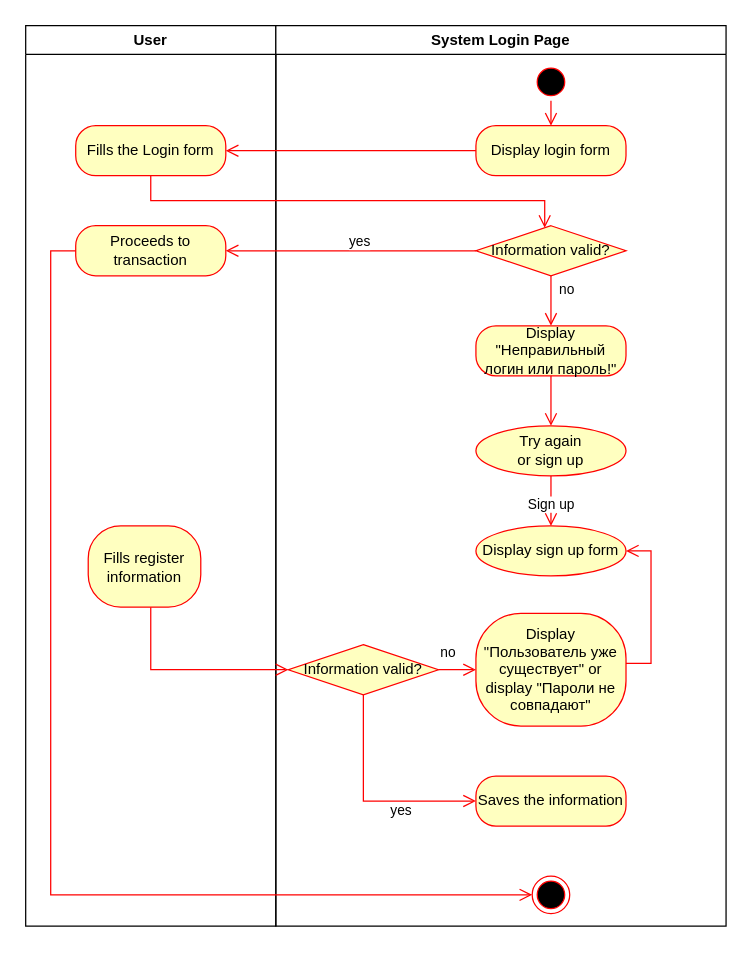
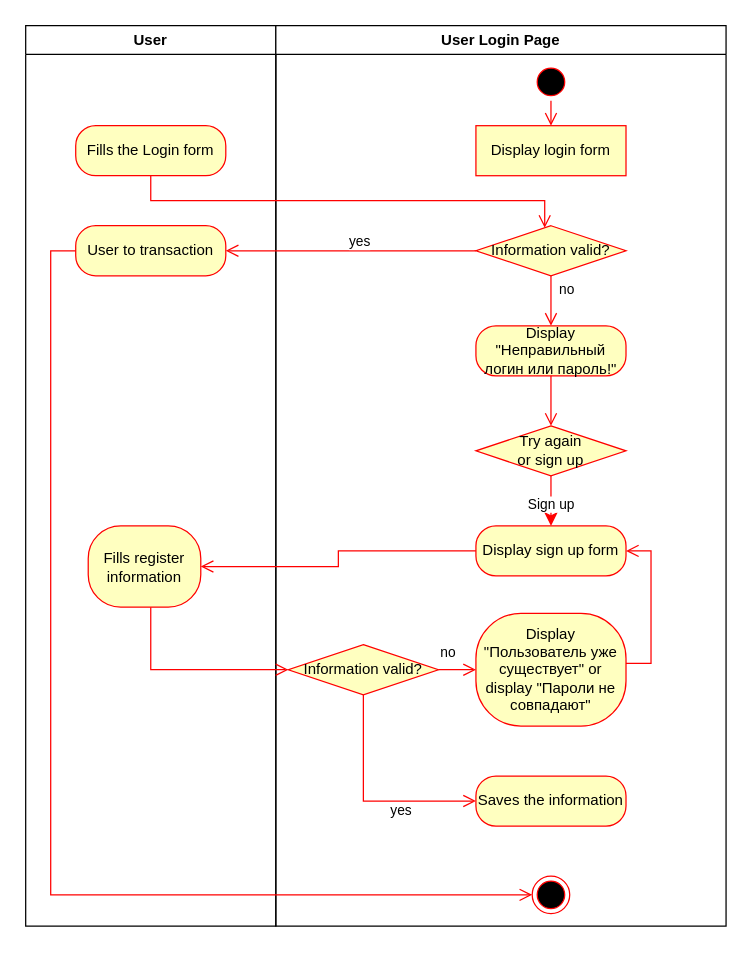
- <mxCell id="6" value="System Login Page" style="swimlane;whiteSpace=wrap;html=1;" vertex="1" parent="1"><mxGeometry x="220" y="20" width="360" height="720" as="geometry" /></mxCell>
+ <mxCell id="6" value="User Login Page" style="swimlane;whiteSpace=wrap;html=1;" vertex="1" parent="1"><mxGeometry x="220" y="20" width="360" height="720" as="geometry" /></mxCell>
- <mxCell id="24" value="" style="edgeStyle=orthogonalEdgeStyle;html=1;verticalAlign=bottom;endArrow=open;endSize=8;strokeColor=#ff0000;rounded=0;" edge="1" parent="1" source="7" target="3"><mxGeometry relative="1" as="geometry"><mxPoint x="330" y="210" as="targetPoint" /><mxPoint x="330" y="150" as="sourcePoint" /></mxGeometry></mxCell>
- <mxCell id="7" value="Display login form" style="rounded=1;whiteSpace=wrap;html=1;arcSize=40;fontColor=#000000;fillColor=#ffffc0;strokeColor=#ff0000;" vertex="1" parent="6"><mxGeometry x="160" y="80" width="120" height="40" as="geometry" /></mxCell>
+ <mxCell id="7" value="Display login form" style="whiteSpace=wrap;html=1;arcSize=40;fontColor=#000000;fillColor=#ffffc0;strokeColor=#ff0000;rounded=0;" vertex="1" parent="6"><mxGeometry x="160" y="80" width="120" height="40" as="geometry" /></mxCell>
- <mxCell id="4" value="Proceeds to transaction" style="rounded=1;whiteSpace=wrap;html=1;arcSize=40;fontColor=#000000;fillColor=#ffffc0;strokeColor=#ff0000;" vertex="1" parent="2"><mxGeometry x="40" y="160" width="120" height="40" as="geometry" /></mxCell>
+ <mxCell id="4" value="User to transaction" style="rounded=1;whiteSpace=wrap;html=1;arcSize=40;fontColor=#000000;fillColor=#ffffc0;strokeColor=#ff0000;" vertex="1" parent="2"><mxGeometry x="40" y="160" width="120" height="40" as="geometry" /></mxCell>
- <mxCell id="12" value="Try again&lt;br&gt;or sign up" style="ellipse;whiteSpace=wrap;html=1;fontColor=#000000;fillColor=#ffffc0;strokeColor=#ff0000;" vertex="1" parent="6"><mxGeometry x="160" y="320" width="120" height="40" as="geometry" /></mxCell>
+ <mxCell id="12" value="Try again&lt;br&gt;or sign up" style="rhombus;whiteSpace=wrap;html=1;fontColor=#000000;fillColor=#ffffc0;strokeColor=#ff0000;" vertex="1" parent="6"><mxGeometry x="160" y="320" width="120" height="40" as="geometry" /></mxCell>
- <mxCell id="13" value="Sign up" style="edgeStyle=orthogonalEdgeStyle;html=1;align=left;verticalAlign=top;endArrow=open;endSize=8;strokeColor=#ff0000;rounded=0;" edge="1" source="12" parent="6" target="14"><mxGeometry x="-0.5" y="-20" relative="1" as="geometry"><mxPoint x="155" y="420" as="targetPoint" /><mxPoint as="offset" /></mxGeometry></mxCell>
+ <mxCell id="13" value="Sign up" style="edgeStyle=orthogonalEdgeStyle;html=1;align=left;verticalAlign=top;endArrow=classic;endSize=8;strokeColor=#ff0000;rounded=0;" edge="1" source="12" parent="6" target="14"><mxGeometry x="-0.5" y="-20" relative="1" as="geometry"><mxPoint x="155" y="420" as="targetPoint" /><mxPoint as="offset" /></mxGeometry></mxCell>
- <mxCell id="14" value="Display sign up form" style="ellipse;whiteSpace=wrap;html=1;arcSize=40;fontColor=#000000;fillColor=#ffffc0;strokeColor=#ff0000;" vertex="1" parent="6"><mxGeometry x="160" y="400" width="120" height="40" as="geometry" /></mxCell>
+ <mxCell id="14" value="Display sign up form" style="rounded=1;whiteSpace=wrap;html=1;arcSize=40;fontColor=#000000;fillColor=#ffffc0;strokeColor=#ff0000;" vertex="1" parent="6"><mxGeometry x="160" y="400" width="120" height="40" as="geometry" /></mxCell>
+ <mxCell id="28" value="" style="edgeStyle=orthogonalEdgeStyle;html=1;verticalAlign=bottom;endArrow=open;endSize=8;strokeColor=#ff0000;rounded=0;" edge="1" source="14" parent="1" target="5"><mxGeometry relative="1" as="geometry"><mxPoint x="320" y="440" as="targetPoint" /><mxPoint x="320" y="380" as="sourcePoint" /></mxGeometry></mxCell>
